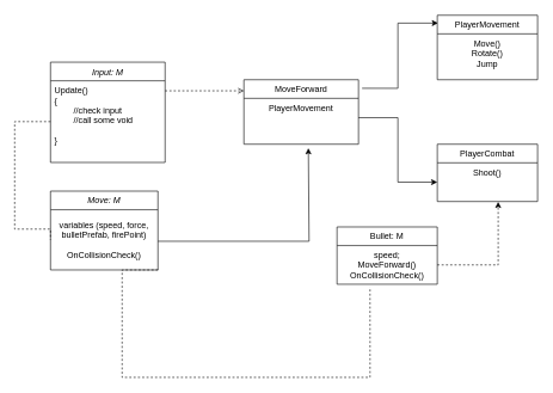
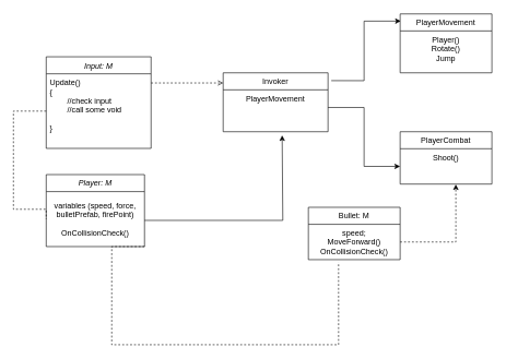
- <mxCell id="13" value="Move()&#10;Rotate()&#10;Jump" style="text;align=center;verticalAlign=top;spacingLeft=4;spacingRight=4;overflow=hidden;rotatable=0;points=[[0,0.5],[1,0.5]];portConstraint=eastwest;" vertex="1" parent="12"><mxGeometry y="26" width="140" height="64" as="geometry" /></mxCell>
+ <mxCell id="13" value="Player()&#10;Rotate()&#10;Jump" style="text;align=center;verticalAlign=top;spacingLeft=4;spacingRight=4;overflow=hidden;rotatable=0;points=[[0,0.5],[1,0.5]];portConstraint=eastwest;" vertex="1" parent="12"><mxGeometry y="26" width="140" height="64" as="geometry" /></mxCell>
- <mxCell id="5" value="MoveForward" style="swimlane;fontStyle=0;align=center;verticalAlign=top;childLayout=stackLayout;horizontal=1;startSize=26;horizontalStack=0;resizeParent=1;resizeLast=0;collapsible=1;marginBottom=0;rounded=0;shadow=0;strokeWidth=1;" parent="1" vertex="1"><mxGeometry x="340" y="110.5" width="160" height="90" as="geometry"><mxRectangle x="550" y="140" width="160" height="26" as="alternateBounds" /></mxGeometry></mxCell>
+ <mxCell id="5" value="Invoker" style="swimlane;fontStyle=0;align=center;verticalAlign=top;childLayout=stackLayout;horizontal=1;startSize=26;horizontalStack=0;resizeParent=1;resizeLast=0;collapsible=1;marginBottom=0;rounded=0;shadow=0;strokeWidth=1;" parent="1" vertex="1"><mxGeometry x="340" y="110.5" width="160" height="90" as="geometry"><mxRectangle x="550" y="140" width="160" height="26" as="alternateBounds" /></mxGeometry></mxCell>
- <mxCell id="9" value="Move: M" style="swimlane;fontStyle=2;align=center;verticalAlign=top;childLayout=stackLayout;horizontal=1;startSize=26;horizontalStack=0;resizeParent=1;resizeLast=0;collapsible=1;marginBottom=0;rounded=0;shadow=0;strokeWidth=1;" vertex="1" parent="1"><mxGeometry x="70" y="266" width="150" height="110" as="geometry"><mxRectangle x="230" y="140" width="160" height="26" as="alternateBounds" /></mxGeometry></mxCell>
+ <mxCell id="9" value="Player: M" style="swimlane;fontStyle=2;align=center;verticalAlign=top;childLayout=stackLayout;horizontal=1;startSize=26;horizontalStack=0;resizeParent=1;resizeLast=0;collapsible=1;marginBottom=0;rounded=0;shadow=0;strokeWidth=1;" vertex="1" parent="1"><mxGeometry x="70" y="266" width="150" height="110" as="geometry"><mxRectangle x="230" y="140" width="160" height="26" as="alternateBounds" /></mxGeometry></mxCell>
